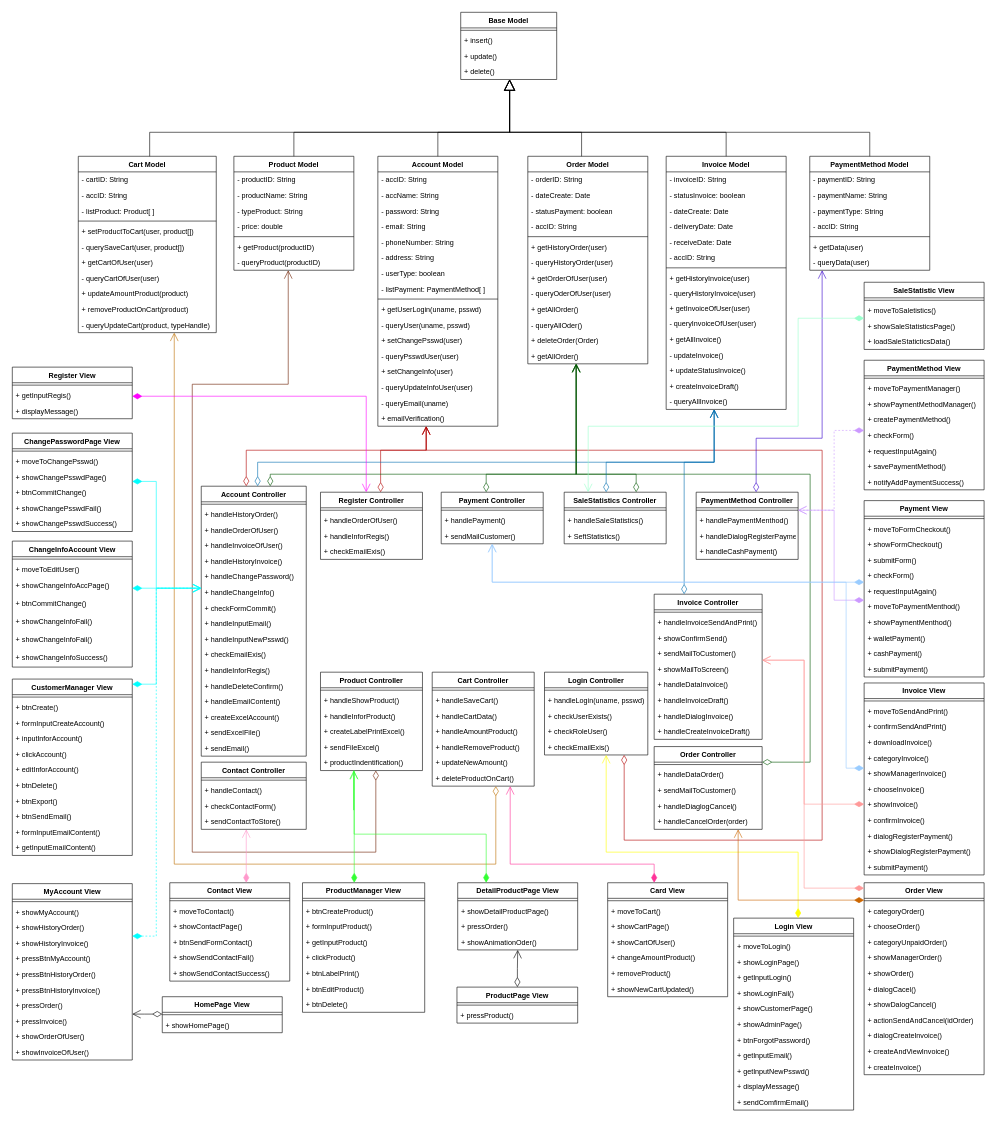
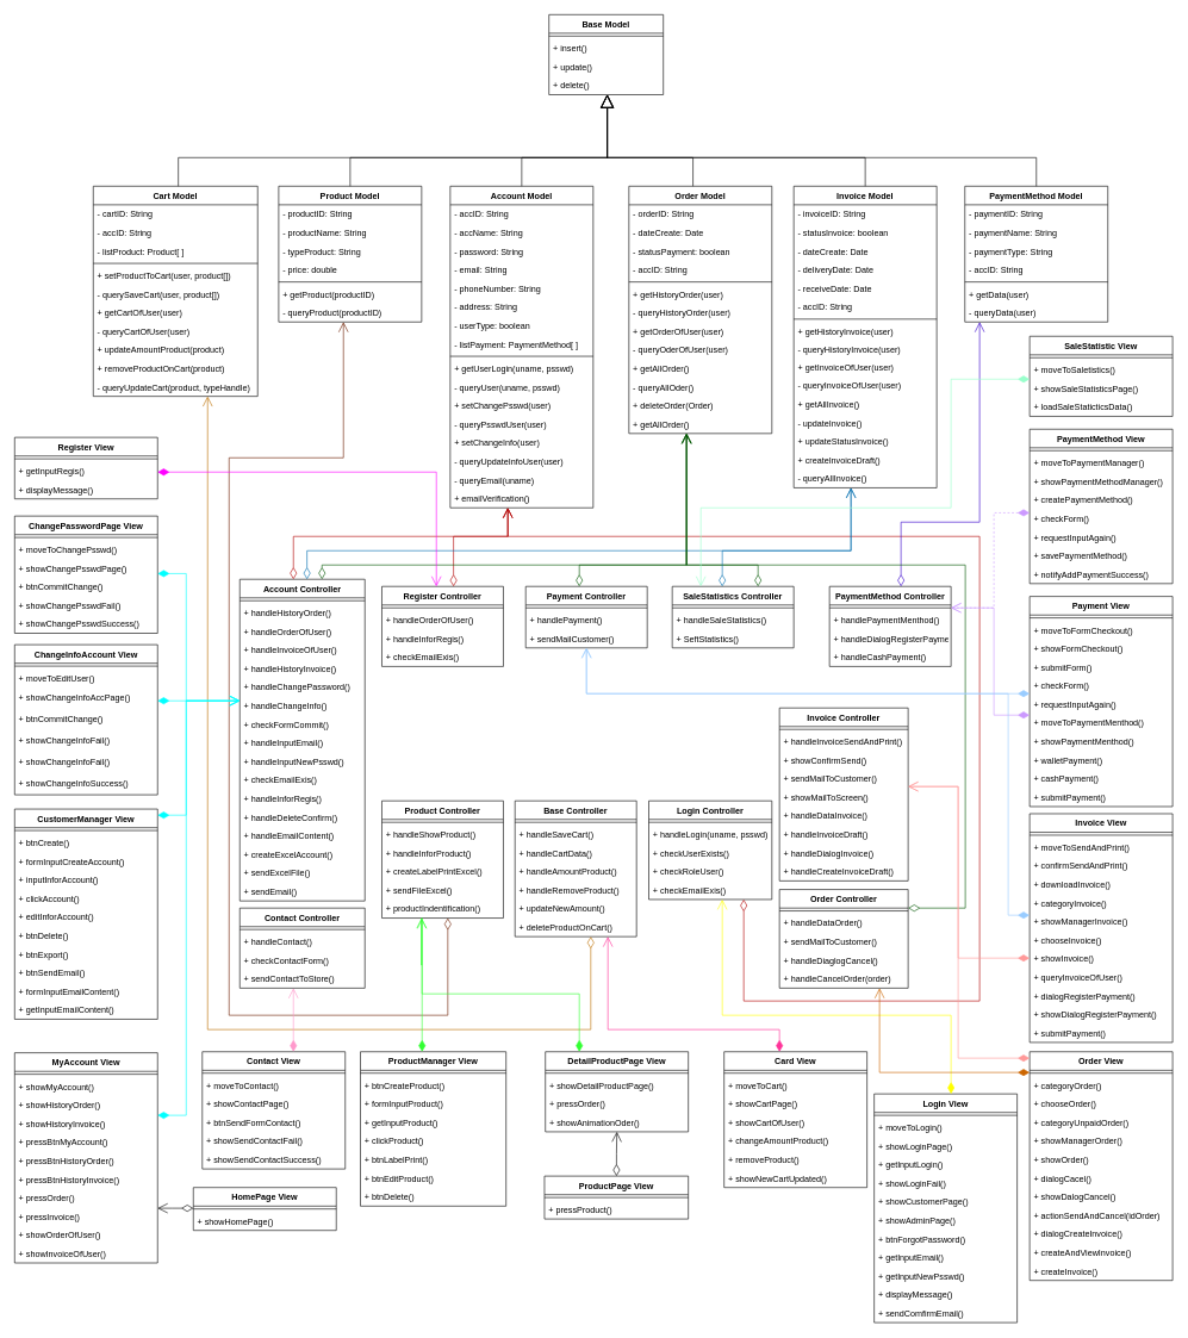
- <mxCell id="174" value="" style="endArrow=open;html=1;endSize=12;startArrow=diamondThin;startSize=14;startFill=0;edgeStyle=orthogonalEdgeStyle;align=left;verticalAlign=bottom;rounded=0;fillColor=#1ba1e2;strokeColor=#006EAF;" parent="1" source="137" target="88" edge="1"><mxGeometry x="-1" y="-4" relative="1" as="geometry"><mxPoint x="-60" y="880" as="sourcePoint" /><mxPoint x="480" y="696" as="targetPoint" /><Array as="points"><mxPoint x="1140" y="770" /><mxPoint x="1190" y="770" /></Array><mxPoint x="4" y="4" as="offset" /></mxGeometry></mxCell>
- <mxCell id="10" value="Cart Controller" style="swimlane;fontStyle=1;align=center;verticalAlign=top;childLayout=stackLayout;horizontal=1;startSize=26;horizontalStack=0;resizeParent=1;resizeParentMax=0;resizeLast=0;collapsible=1;marginBottom=0;" parent="1" vertex="1"><mxGeometry x="720" y="1120" width="170" height="190" as="geometry" /></mxCell>
+ <mxCell id="10" value="Base Controller" style="swimlane;fontStyle=1;align=center;verticalAlign=top;childLayout=stackLayout;horizontal=1;startSize=26;horizontalStack=0;resizeParent=1;resizeParentMax=0;resizeLast=0;collapsible=1;marginBottom=0;" parent="1" vertex="1"><mxGeometry x="720" y="1120" width="170" height="190" as="geometry" /></mxCell>
- <mxCell id="330" value="" style="endArrow=open;html=1;endSize=12;startArrow=diamondThin;startSize=14;startFill=1;edgeStyle=orthogonalEdgeStyle;align=left;verticalAlign=bottom;rounded=0;strokeColor=#00FFFF;dashed=1;" parent="1" source="230" target="56" edge="1"><mxGeometry x="-0.875" y="10" relative="1" as="geometry"><mxPoint x="180" y="1780" as="sourcePoint" /><mxPoint x="358.75" y="923" as="targetPoint" /><mxPoint as="offset" /><Array as="points"><mxPoint x="260" y="1560" /><mxPoint x="260" y="980" /></Array></mxGeometry></mxCell>
+ <mxCell id="330" value="" style="endArrow=open;html=1;endSize=12;startArrow=diamondThin;startSize=14;startFill=1;edgeStyle=orthogonalEdgeStyle;align=left;verticalAlign=bottom;rounded=0;strokeColor=#00FFFF;" parent="1" source="230" target="56" edge="1"><mxGeometry x="-0.875" y="10" relative="1" as="geometry"><mxPoint x="180" y="1780" as="sourcePoint" /><mxPoint x="358.75" y="923" as="targetPoint" /><mxPoint as="offset" /><Array as="points"><mxPoint x="260" y="1560" /><mxPoint x="260" y="980" /></Array></mxGeometry></mxCell>
- <mxCell id="303" value="+ confirmInvoice()" style="text;strokeColor=none;fillColor=none;align=left;verticalAlign=top;spacingLeft=4;spacingRight=4;overflow=hidden;rotatable=0;points=[[0,0.5],[1,0.5]];portConstraint=eastwest;" parent="294" vertex="1"><mxGeometry y="216" width="200" height="26" as="geometry" /></mxCell>
+ <mxCell id="303" value="+ queryInvoiceOfUser()" style="text;strokeColor=none;fillColor=none;align=left;verticalAlign=top;spacingLeft=4;spacingRight=4;overflow=hidden;rotatable=0;points=[[0,0.5],[1,0.5]];portConstraint=eastwest;" parent="294" vertex="1"><mxGeometry y="216" width="200" height="26" as="geometry" /></mxCell>
